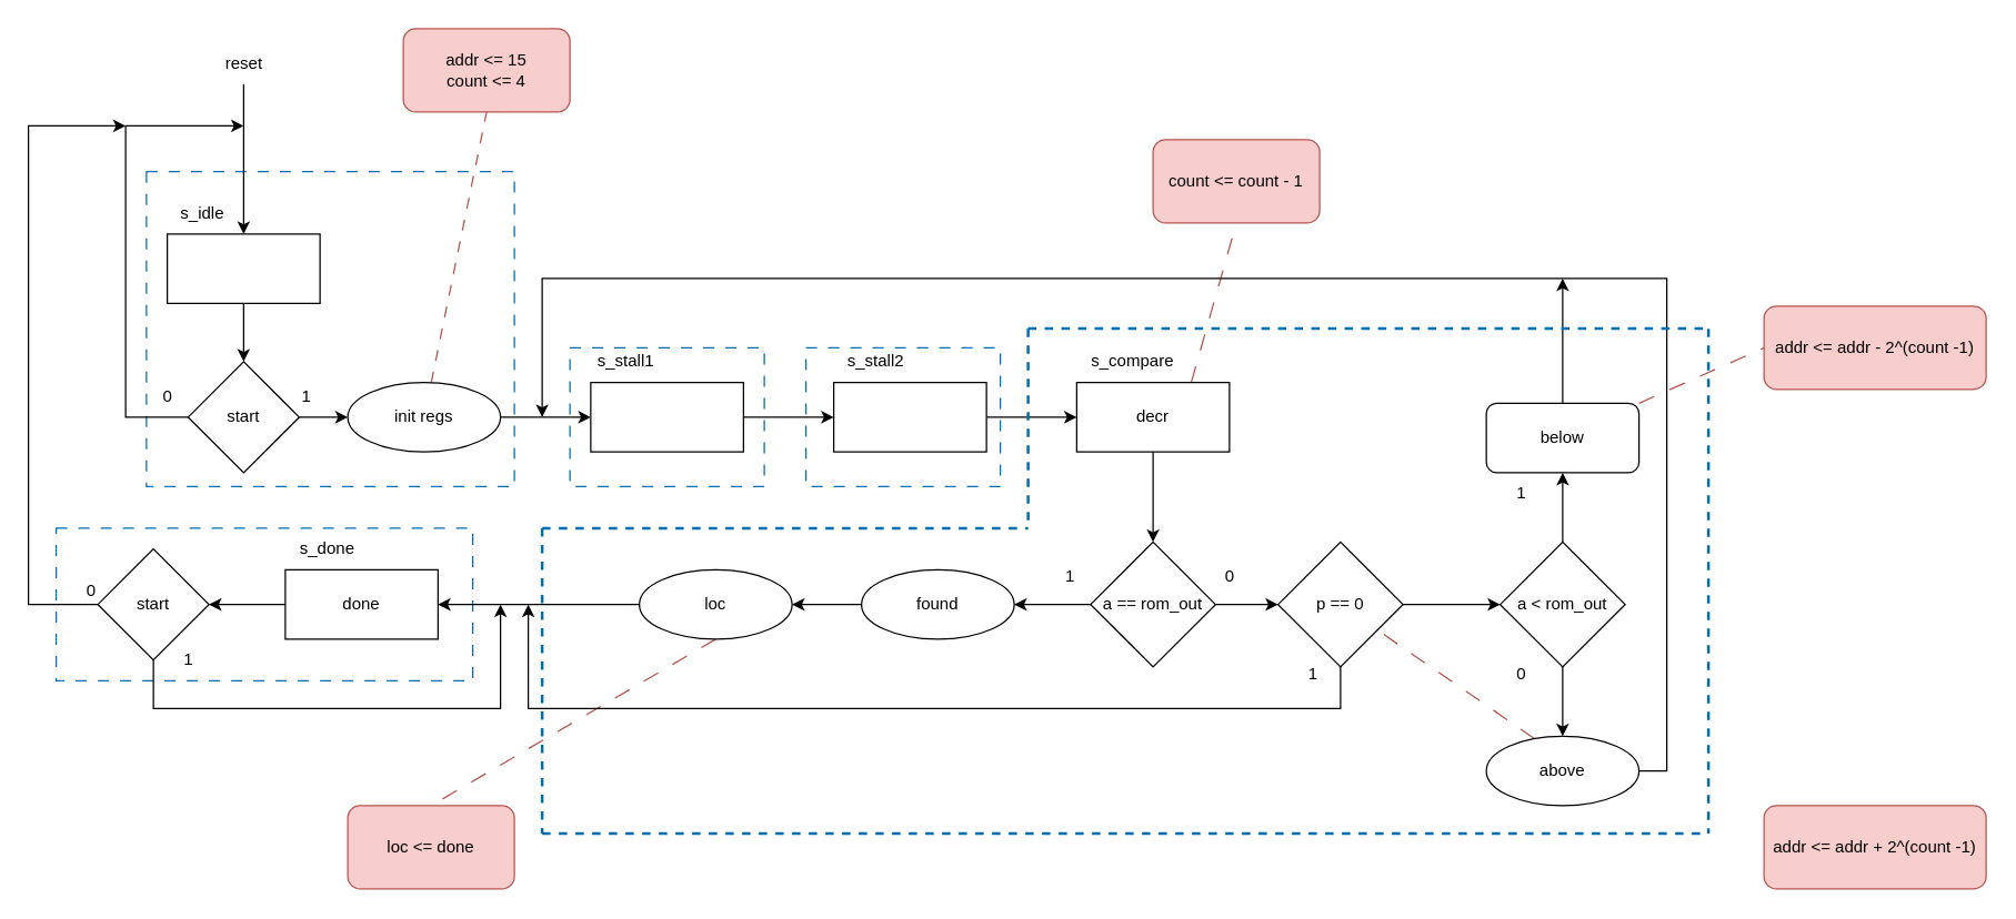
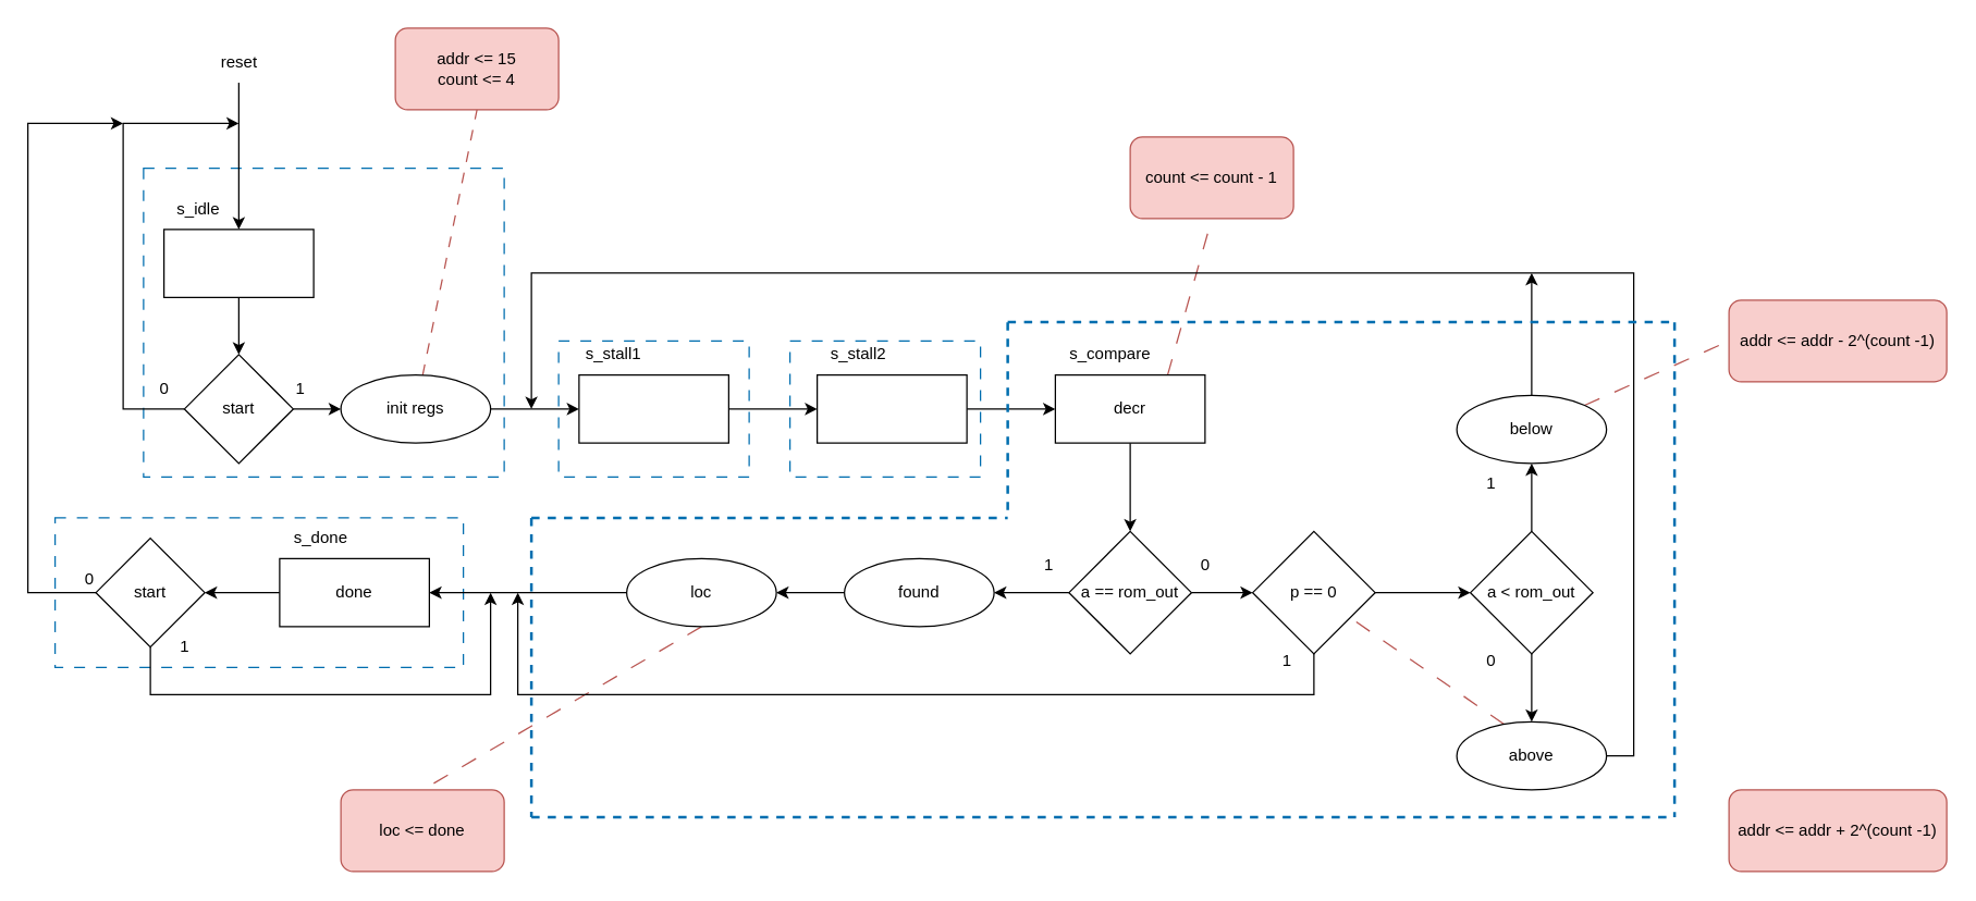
- <mxCell id="57" value="below" style="whiteSpace=wrap;html=1;rounded=1;" vertex="1" parent="1"><mxGeometry x="1070" y="290" width="110" height="50" as="geometry" /></mxCell>
+ <mxCell id="57" value="below" style="ellipse;whiteSpace=wrap;html=1;" vertex="1" parent="1"><mxGeometry x="1070" y="290" width="110" height="50" as="geometry" /></mxCell>
